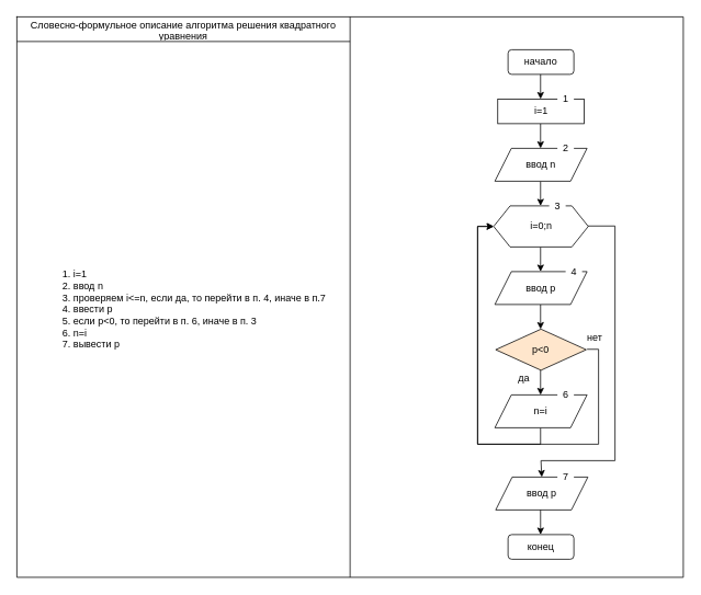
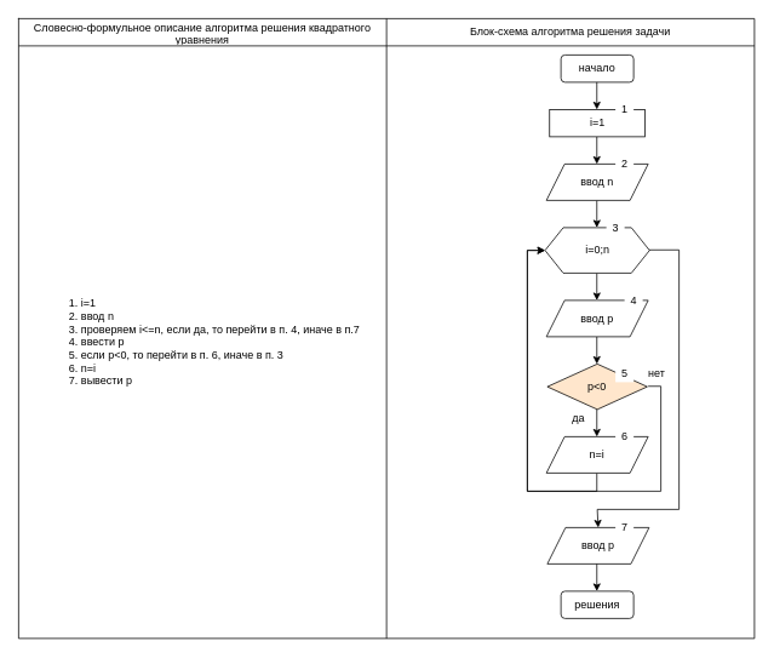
+ <mxCell id="5" value="Блок-схема алгоритма решения задачи" style="shape=partialRectangle;html=1;whiteSpace=wrap;connectable=0;overflow=hidden;fillColor=none;top=0;left=0;bottom=0;right=0;pointerEvents=1;hachureGap=4;" vertex="1" parent="3"><mxGeometry x="405" width="405" height="30" as="geometry"><mxRectangle width="405" height="30" as="alternateBounds" /></mxGeometry></mxCell>
+ <mxCell id="32" value="5" style="text;html=1;align=center;verticalAlign=middle;resizable=0;points=[];autosize=1;strokeColor=none;fillColor=#FFFFFF;" vertex="1" parent="1"><mxGeometry x="677" y="400" width="20" height="20" as="geometry" /></mxCell>
- <mxCell id="27" value="конец" style="rounded=1;whiteSpace=wrap;html=1;" vertex="1" parent="1"><mxGeometry x="617" y="650" width="80" height="30" as="geometry" /></mxCell>
+ <mxCell id="27" value="решения" style="rounded=1;whiteSpace=wrap;html=1;" vertex="1" parent="1"><mxGeometry x="617" y="650" width="80" height="30" as="geometry" /></mxCell>
